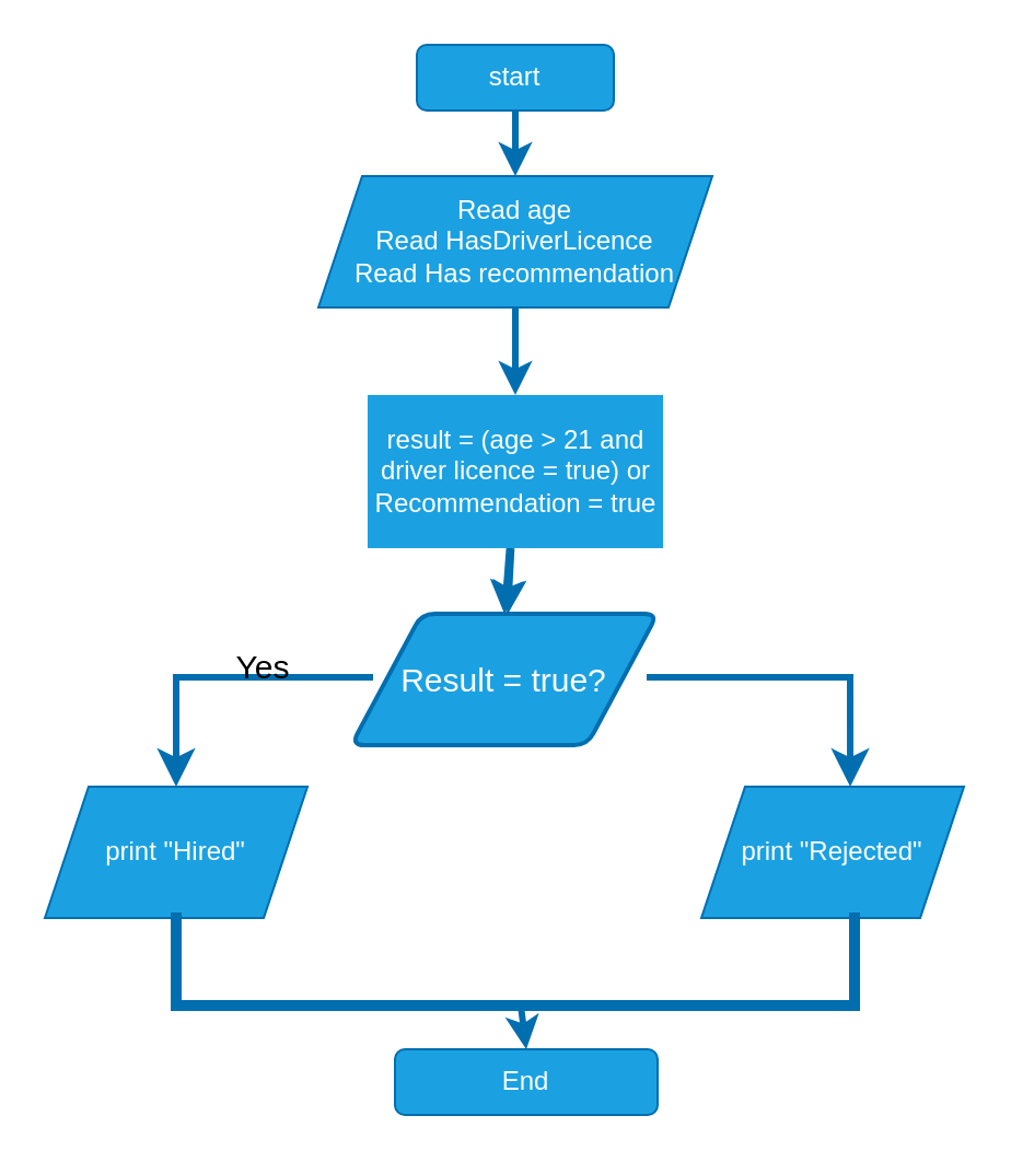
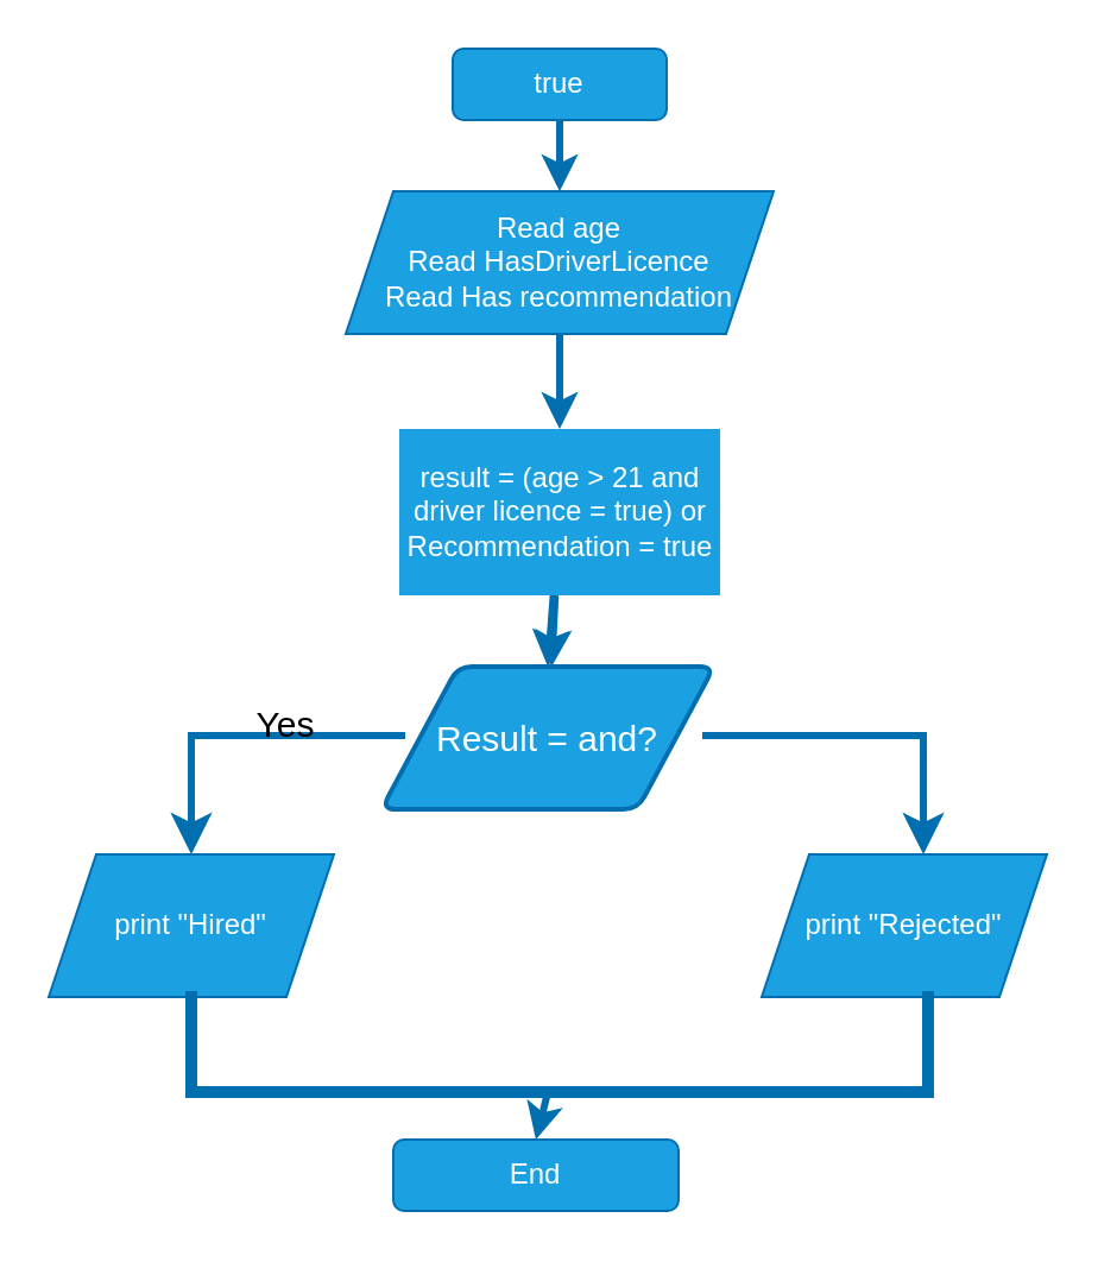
- <mxCell id="4" value="start" style="rounded=1;whiteSpace=wrap;html=1;fillColor=#1ba1e2;strokeColor=#006EAF;fontColor=#ffffff;" vertex="1" parent="1"><mxGeometry x="190" y="20" width="90" height="30" as="geometry" /></mxCell>
+ <mxCell id="4" value="true" style="rounded=1;whiteSpace=wrap;html=1;fillColor=#1ba1e2;strokeColor=#006EAF;fontColor=#ffffff;" vertex="1" parent="1"><mxGeometry x="190" y="20" width="90" height="30" as="geometry" /></mxCell>
- <mxCell id="18" value="Result = true?" style="shape=parallelogram;html=1;strokeWidth=2;perimeter=parallelogramPerimeter;whiteSpace=wrap;rounded=1;arcSize=12;size=0.23;sketch=0;strokeColor=#006EAF;fontSize=15;fillColor=#1ba1e2;fontColor=#ffffff;" vertex="1" parent="1"><mxGeometry x="160" y="280" width="140" height="60" as="geometry" /></mxCell>
+ <mxCell id="18" value="Result = and?" style="shape=parallelogram;html=1;strokeWidth=2;perimeter=parallelogramPerimeter;whiteSpace=wrap;rounded=1;arcSize=12;size=0.23;sketch=0;strokeColor=#006EAF;fontSize=15;fillColor=#1ba1e2;fontColor=#ffffff;" vertex="1" parent="1"><mxGeometry x="160" y="280" width="140" height="60" as="geometry" /></mxCell>
- <mxCell id="12" value="End" style="rounded=1;whiteSpace=wrap;html=1;fillColor=#1ba1e2;fontColor=#ffffff;strokeColor=#006EAF;" vertex="1" parent="1"><mxGeometry x="180" y="479" width="120" height="30" as="geometry" /></mxCell>
+ <mxCell id="12" value="End" style="rounded=1;whiteSpace=wrap;html=1;fillColor=#1ba1e2;fontColor=#ffffff;strokeColor=#006EAF;" vertex="1" parent="1"><mxGeometry x="165" y="479" width="120" height="30" as="geometry" /></mxCell>
